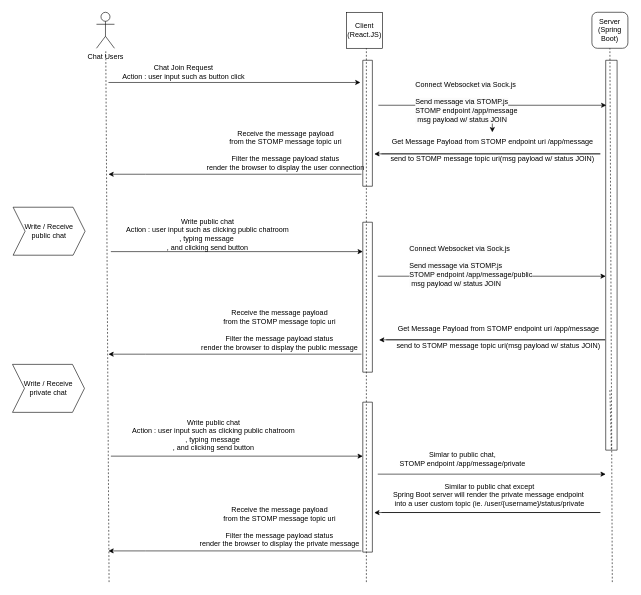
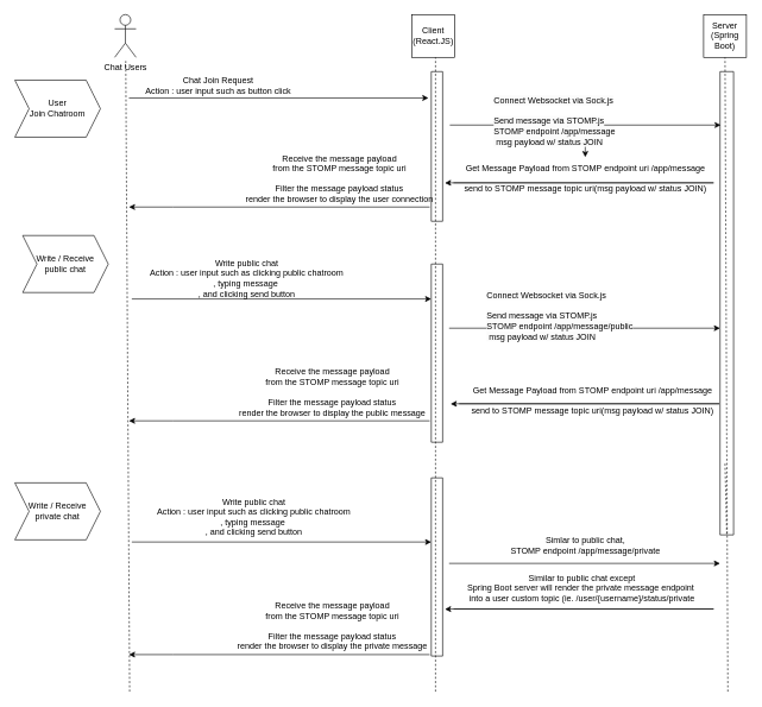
- <mxCell id="4" value="Server&lt;br&gt;(Spring Boot)" style="whiteSpace=wrap;html=1;aspect=fixed;rounded=1;" vertex="1" parent="1"><mxGeometry x="986" y="20" width="60" height="60" as="geometry" /></mxCell>
+ <mxCell id="4" value="Server&lt;br&gt;(Spring Boot)" style="whiteSpace=wrap;html=1;aspect=fixed;" vertex="1" parent="1"><mxGeometry x="986" y="20" width="60" height="60" as="geometry" /></mxCell>
+ <mxCell id="38" value="User &lt;br&gt;Join Chatroom" style="shape=step;perimeter=stepPerimeter;whiteSpace=wrap;html=1;fixedSize=1;" vertex="1" parent="1"><mxGeometry x="20" y="112" width="120" height="80" as="geometry" /></mxCell>
- <mxCell id="39" value="Write / Receive&lt;br&gt;public chat" style="shape=step;perimeter=stepPerimeter;whiteSpace=wrap;html=1;fixedSize=1;" vertex="1" parent="1"><mxGeometry x="21" y="345" width="120" height="80" as="geometry" /></mxCell>
+ <mxCell id="39" value="Write / Receive&lt;br&gt;public chat" style="shape=step;perimeter=stepPerimeter;whiteSpace=wrap;html=1;fixedSize=1;" vertex="1" parent="1"><mxGeometry x="31" y="330" width="120" height="80" as="geometry" /></mxCell>
- <mxCell id="40" value="Write / Receive&lt;br&gt;private chat" style="shape=step;perimeter=stepPerimeter;whiteSpace=wrap;html=1;fixedSize=1;" vertex="1" parent="1"><mxGeometry x="20" y="607" width="120" height="80" as="geometry" /></mxCell>
+ <mxCell id="40" value="Write / Receive&lt;br&gt;private chat" style="shape=step;perimeter=stepPerimeter;whiteSpace=wrap;html=1;fixedSize=1;" vertex="1" parent="1"><mxGeometry x="20" y="677" width="120" height="80" as="geometry" /></mxCell>
- <mxCell id="30" value="Simlar to public chat,&lt;br&gt;STOMP endpoint /app/message/private" style="text;html=1;align=center;verticalAlign=middle;resizable=0;points=[];autosize=1;strokeColor=none;fillColor=none;" vertex="1" parent="1"><mxGeometry x="655" y="745" width="230" height="40" as="geometry" /></mxCell>
+ <mxCell id="30" value="Simlar to public chat,&lt;br&gt;STOMP endpoint /app/message/private" style="text;html=1;align=center;verticalAlign=middle;resizable=0;points=[];autosize=1;strokeColor=none;fillColor=none;" vertex="1" parent="1"><mxGeometry x="705" y="745" width="230" height="40" as="geometry" /></mxCell>
